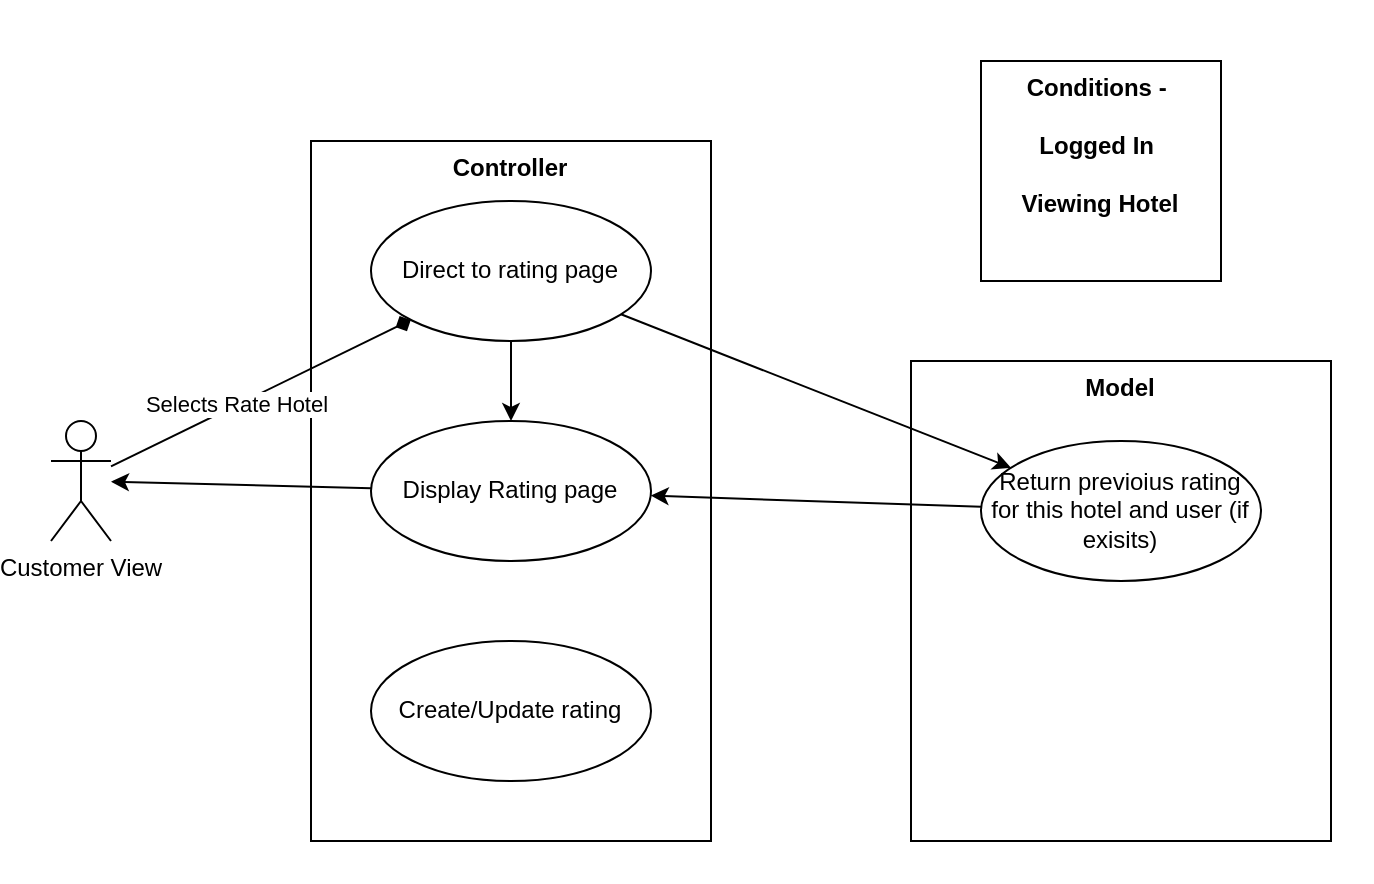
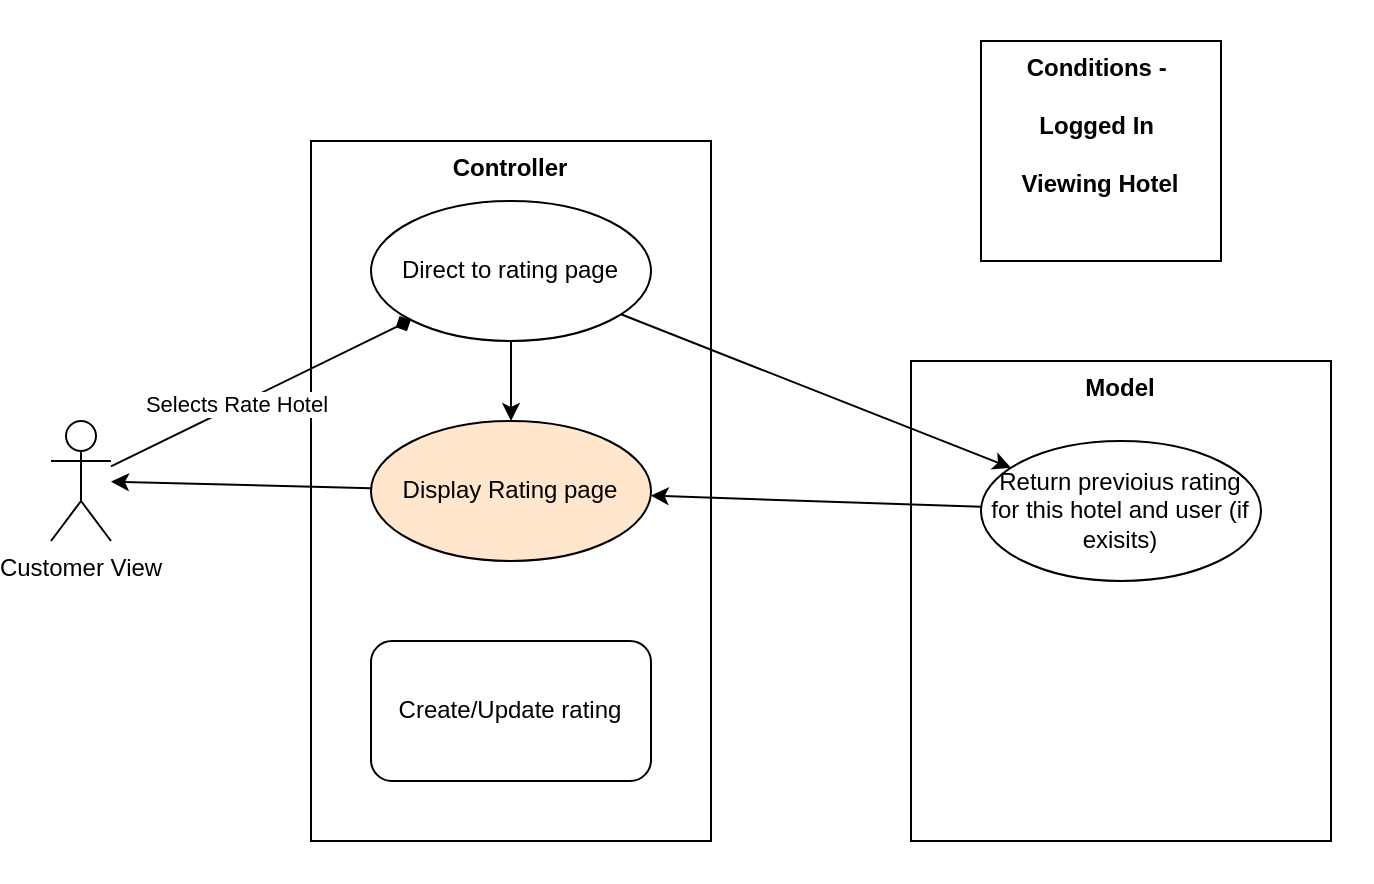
- <mxCell id="12" value="Conditions -&amp;nbsp;&lt;div&gt;&lt;br&gt;&lt;/div&gt;&lt;div&gt;Logged In&amp;nbsp;&lt;/div&gt;&lt;div&gt;&lt;br&gt;&lt;/div&gt;&lt;div&gt;Viewing Hotel&lt;/div&gt;&lt;div&gt;&lt;br&gt;&lt;/div&gt;" style="shape=rect;html=1;verticalAlign=top;fontStyle=1;whiteSpace=wrap;align=center;" parent="1" vertex="1"><mxGeometry x="485" y="30" width="120" height="110" as="geometry" /></mxCell>
+ <mxCell id="12" value="Conditions -&amp;nbsp;&lt;div&gt;&lt;br&gt;&lt;/div&gt;&lt;div&gt;Logged In&amp;nbsp;&lt;/div&gt;&lt;div&gt;&lt;br&gt;&lt;/div&gt;&lt;div&gt;Viewing Hotel&lt;/div&gt;&lt;div&gt;&lt;br&gt;&lt;/div&gt;" style="shape=rect;html=1;verticalAlign=top;fontStyle=1;whiteSpace=wrap;align=center;" parent="1" vertex="1"><mxGeometry x="485" y="20" width="120" height="110" as="geometry" /></mxCell>
- <mxCell id="14" value="Display Rating page" style="ellipse;whiteSpace=wrap;html=1;" parent="1" vertex="1"><mxGeometry x="180" y="210" width="140" height="70" as="geometry" /></mxCell>
+ <mxCell id="14" value="Display Rating page" style="ellipse;whiteSpace=wrap;html=1;fillColor=#ffe6cc;" parent="1" vertex="1"><mxGeometry x="180" y="210" width="140" height="70" as="geometry" /></mxCell>
- <mxCell id="15" value="Create/Update rating" style="ellipse;whiteSpace=wrap;html=1;" parent="1" vertex="1"><mxGeometry x="180" y="320" width="140" height="70" as="geometry" /></mxCell>
+ <mxCell id="15" value="Create/Update rating" style="whiteSpace=wrap;html=1;rounded=1;" parent="1" vertex="1"><mxGeometry x="180" y="320" width="140" height="70" as="geometry" /></mxCell>
